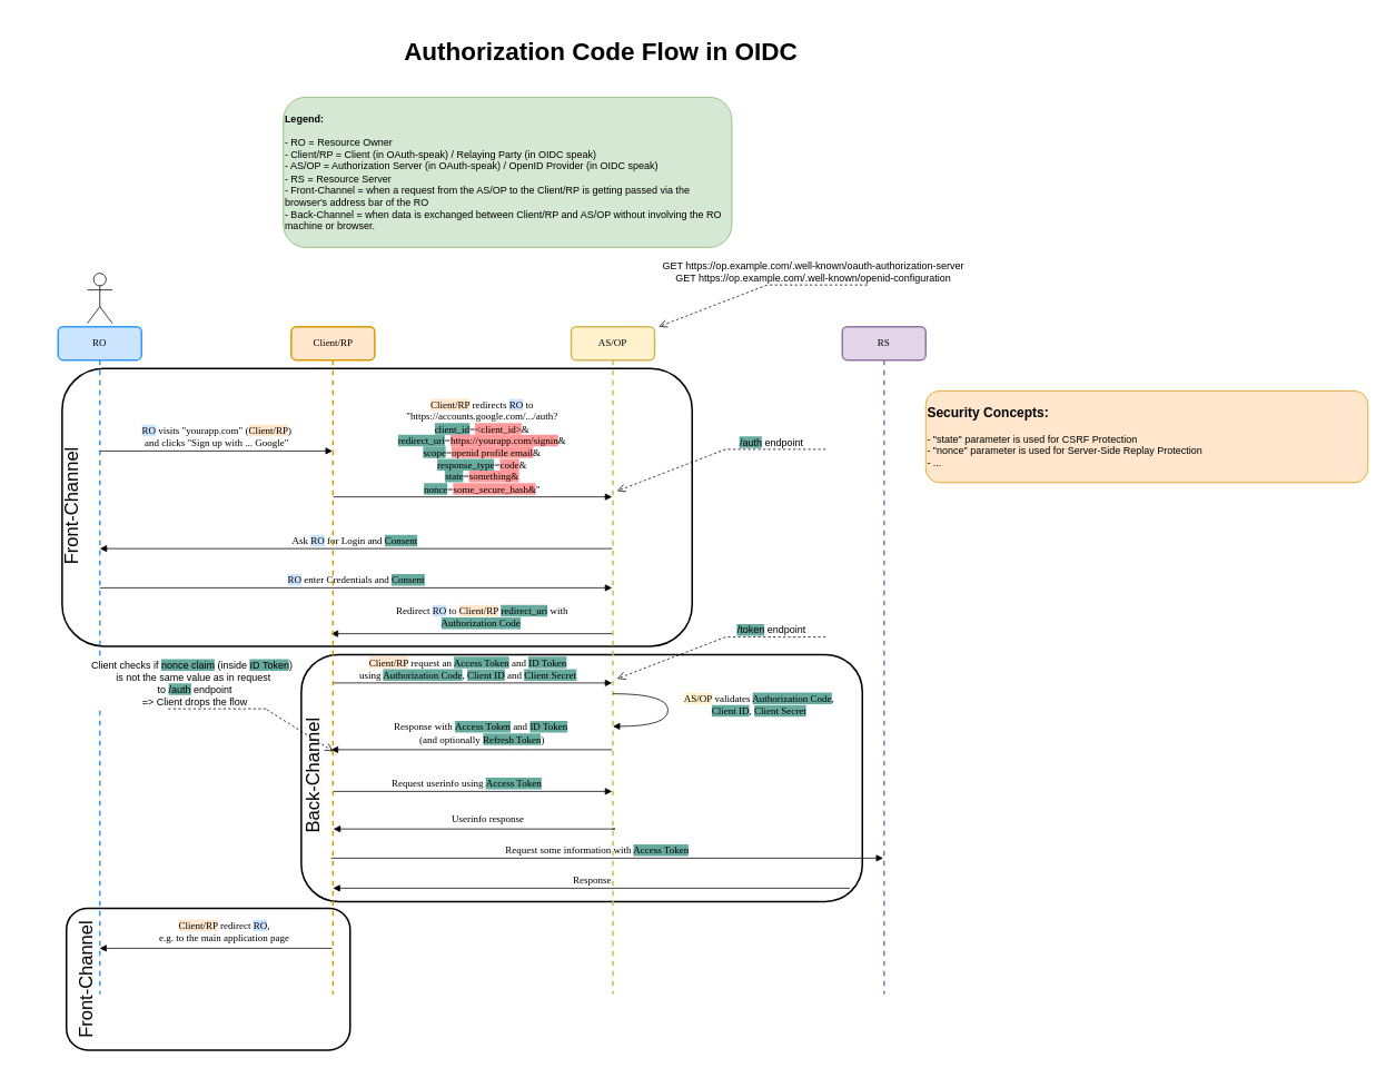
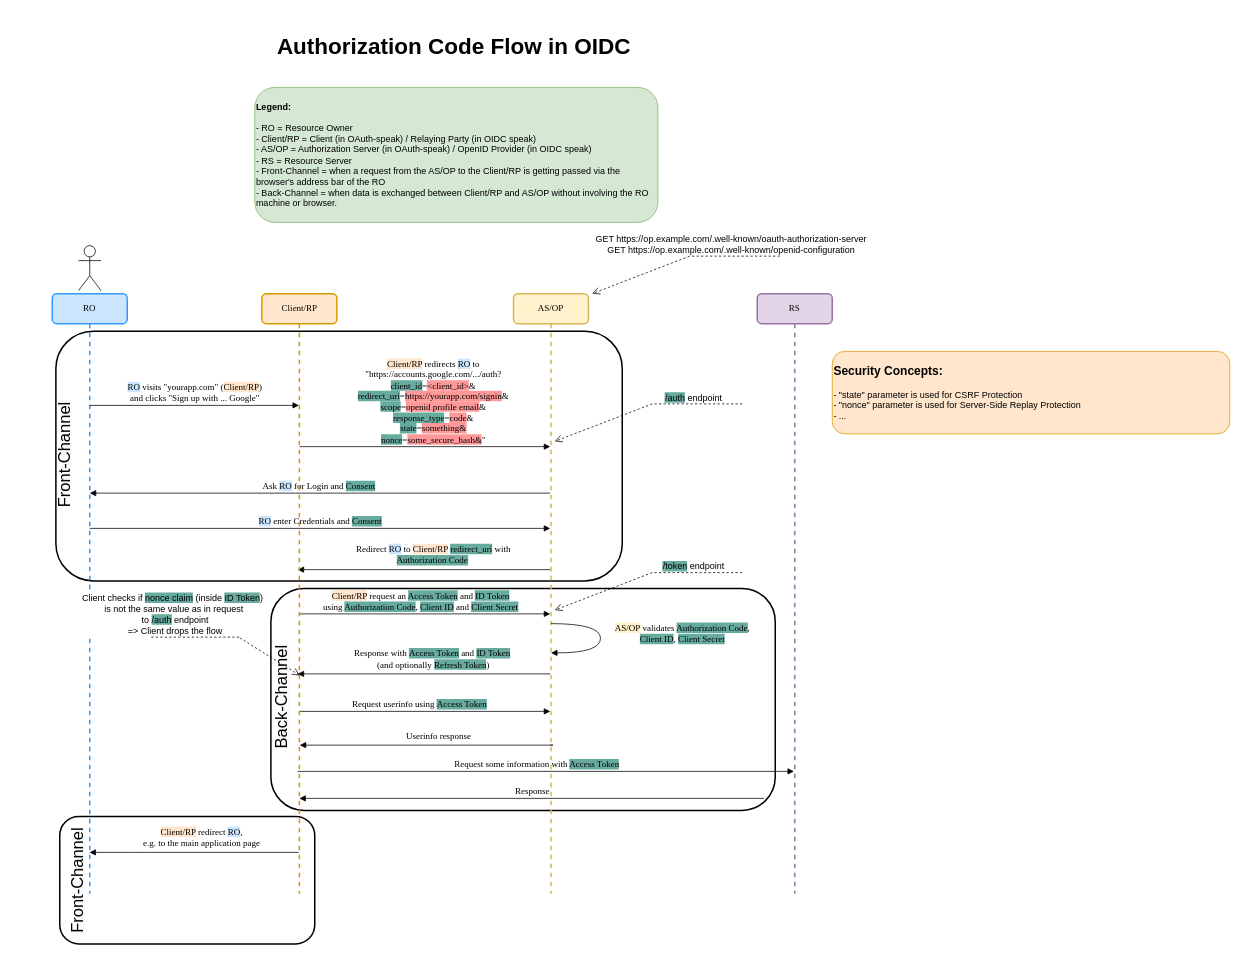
- <mxCell id="28" value="&lt;div class=&quot;css-1tsb9g0&quot;&gt;&lt;h5 style=&quot;text-align: center;&quot; class=&quot;MuiTypography-root MuiTypography-h5 css-gc3mlr&quot;&gt;&lt;font style=&quot;font-size: 30px;&quot;&gt;Authorization Code Flow in OIDC&lt;/font&gt;&lt;/h5&gt;&lt;/div&gt;&lt;div class=&quot;css-hmvb2u&quot;&gt;&lt;div class=&quot;css-9xhug0&quot;&gt; &lt;/div&gt;&lt;/div&gt;" style="text;whiteSpace=wrap;html=1;fontColor=#000000;" parent="1" vertex="1"><mxGeometry x="481.5" y="20" width="492.5" height="80" as="geometry" /></mxCell>
+ <mxCell id="28" value="&lt;div class=&quot;css-1tsb9g0&quot;&gt;&lt;h5 style=&quot;text-align: center;&quot; class=&quot;MuiTypography-root MuiTypography-h5 css-gc3mlr&quot;&gt;&lt;font style=&quot;font-size: 30px;&quot;&gt;Authorization Code Flow in OIDC&lt;/font&gt;&lt;/h5&gt;&lt;/div&gt;&lt;div class=&quot;css-hmvb2u&quot;&gt;&lt;div class=&quot;css-9xhug0&quot;&gt; &lt;/div&gt;&lt;/div&gt;" style="text;whiteSpace=wrap;html=1;fontColor=#000000;" parent="1" vertex="1"><mxGeometry x="366.5" y="20" width="492.5" height="80" as="geometry" /></mxCell>
